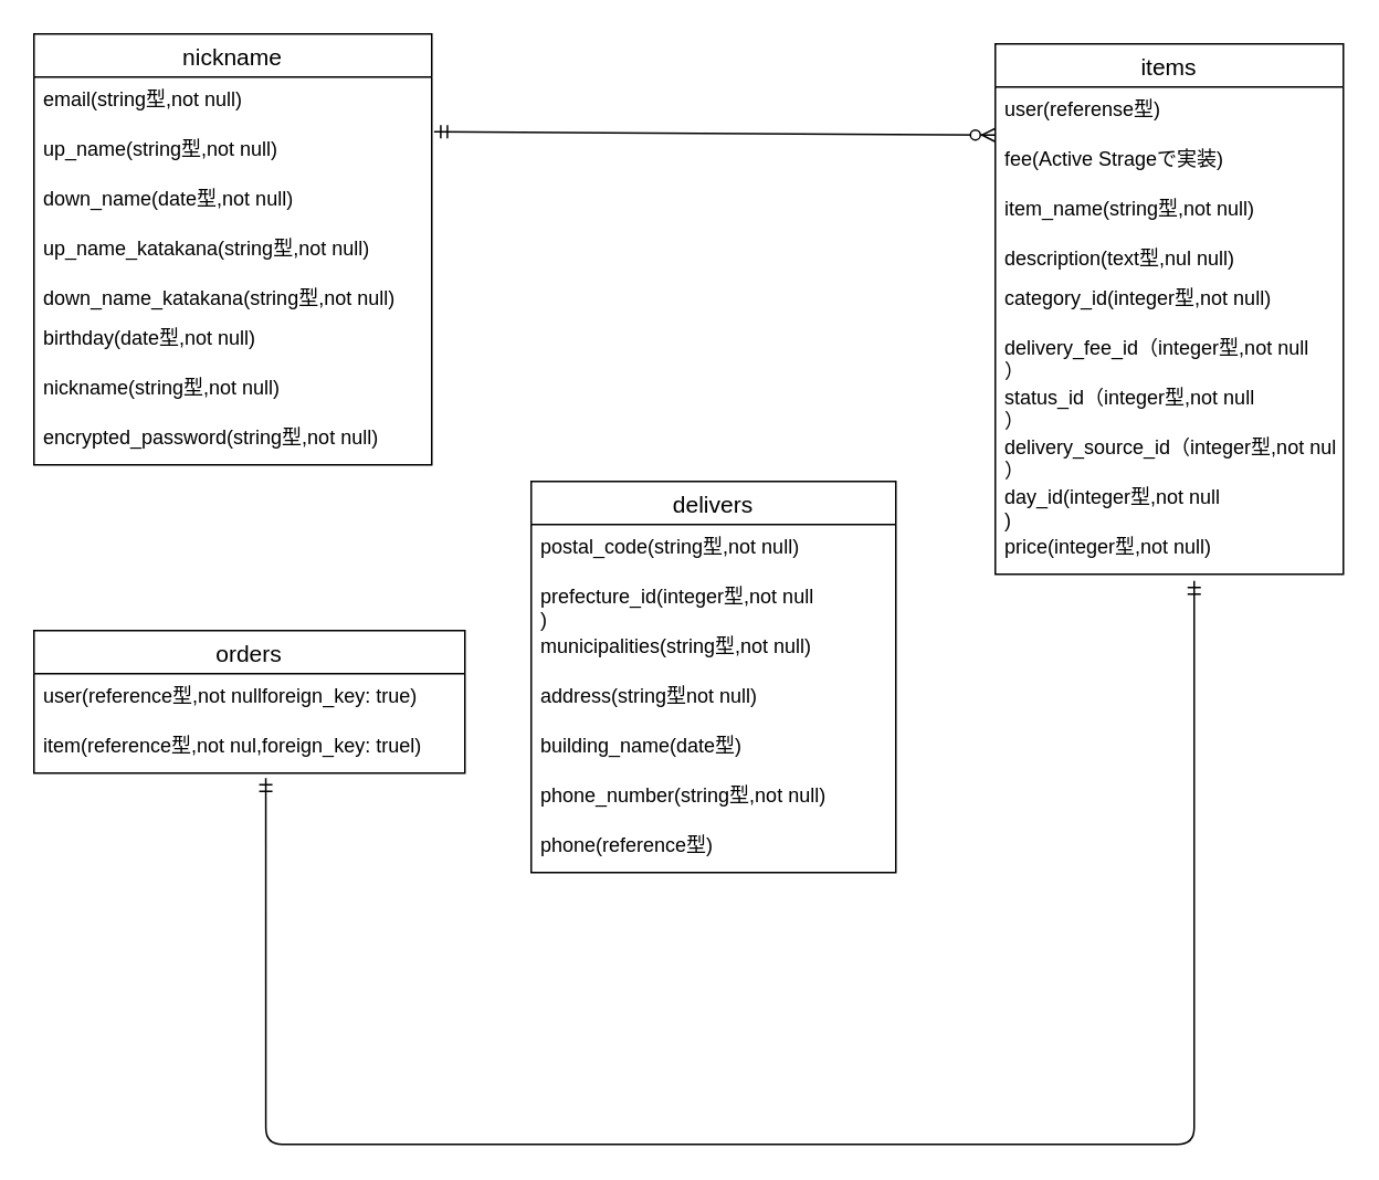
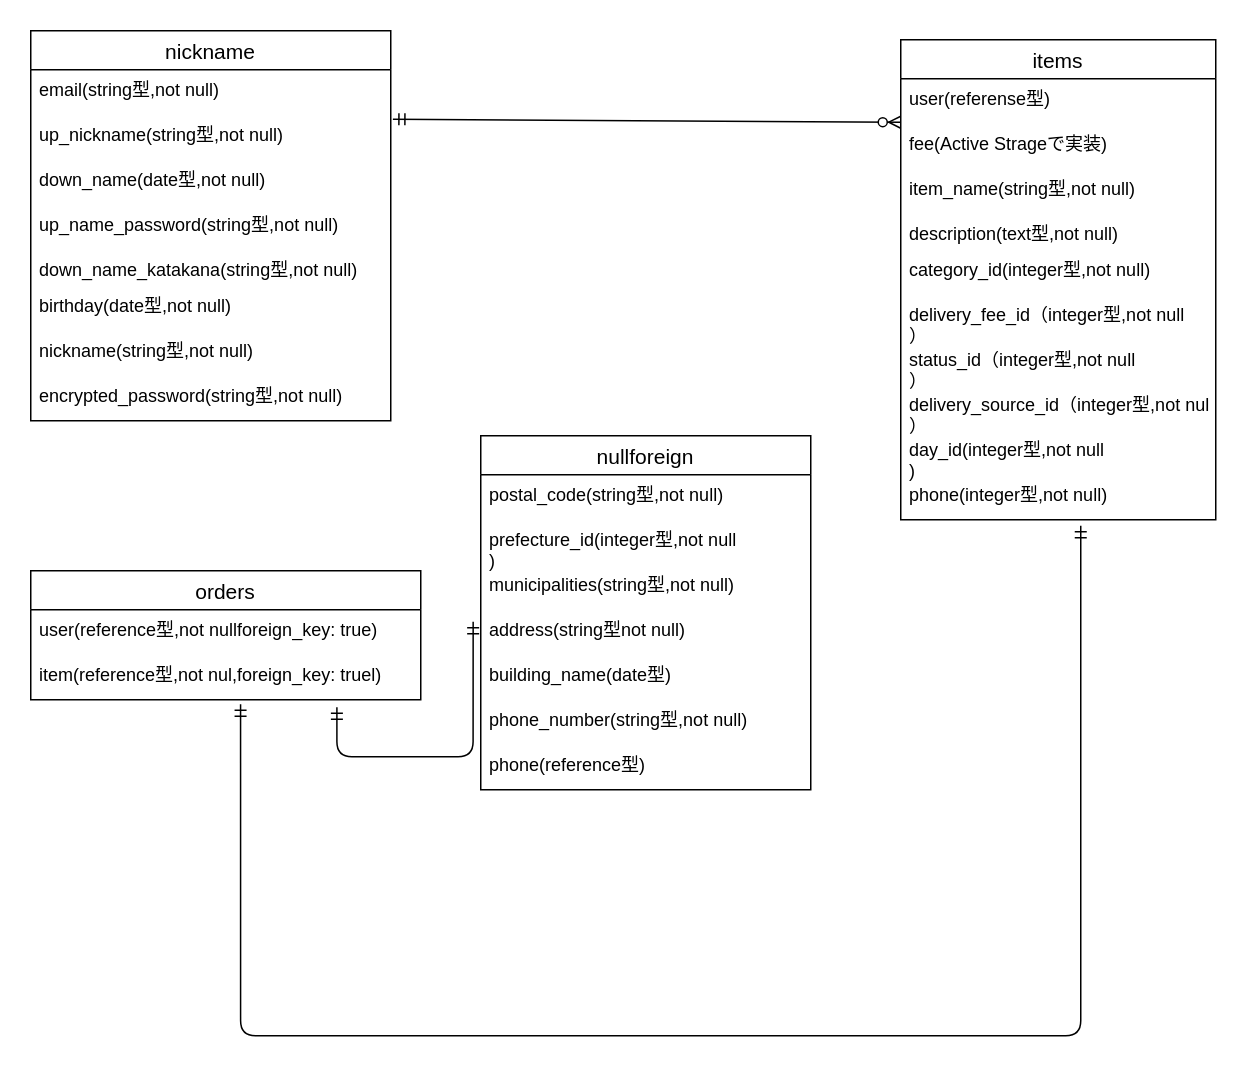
- <mxCell id="4" value="up_name(string型,not null)" style="text;strokeColor=none;fillColor=none;spacingLeft=4;spacingRight=4;overflow=hidden;rotatable=0;points=[[0,0.5],[1,0.5]];portConstraint=eastwest;fontSize=12;shadow=1;" parent="2" vertex="1"><mxGeometry y="56" width="240" height="30" as="geometry" /></mxCell>
+ <mxCell id="4" value="up_nickname(string型,not null)" style="text;strokeColor=none;fillColor=none;spacingLeft=4;spacingRight=4;overflow=hidden;rotatable=0;points=[[0,0.5],[1,0.5]];portConstraint=eastwest;fontSize=12;shadow=1;" parent="2" vertex="1"><mxGeometry y="56" width="240" height="30" as="geometry" /></mxCell>
- <mxCell id="6" value="up_name_katakana(string型,not null)" style="text;strokeColor=none;fillColor=none;spacingLeft=4;spacingRight=4;overflow=hidden;rotatable=0;points=[[0,0.5],[1,0.5]];portConstraint=eastwest;fontSize=12;shadow=1;" parent="2" vertex="1"><mxGeometry y="116" width="240" height="30" as="geometry" /></mxCell>
+ <mxCell id="6" value="up_name_password(string型,not null)" style="text;strokeColor=none;fillColor=none;spacingLeft=4;spacingRight=4;overflow=hidden;rotatable=0;points=[[0,0.5],[1,0.5]];portConstraint=eastwest;fontSize=12;shadow=1;" parent="2" vertex="1"><mxGeometry y="116" width="240" height="30" as="geometry" /></mxCell>
- <mxCell id="15" value="description(text型,nul null)" style="text;strokeColor=none;fillColor=none;spacingLeft=4;spacingRight=4;overflow=hidden;rotatable=0;points=[[0,0.5],[1,0.5]];portConstraint=eastwest;fontSize=12;" parent="11" vertex="1"><mxGeometry y="116" width="210" height="24" as="geometry" /></mxCell>
+ <mxCell id="15" value="description(text型,not null)" style="text;strokeColor=none;fillColor=none;spacingLeft=4;spacingRight=4;overflow=hidden;rotatable=0;points=[[0,0.5],[1,0.5]];portConstraint=eastwest;fontSize=12;" parent="11" vertex="1"><mxGeometry y="116" width="210" height="24" as="geometry" /></mxCell>
- <mxCell id="23" value="delivers" style="swimlane;fontStyle=0;childLayout=stackLayout;horizontal=1;startSize=26;horizontalStack=0;resizeParent=1;resizeParentMax=0;resizeLast=0;collapsible=1;marginBottom=0;align=center;fontSize=14;" parent="1" vertex="1"><mxGeometry x="320" y="290" width="220" height="236" as="geometry" /></mxCell>
+ <mxCell id="23" value="nullforeign" style="swimlane;fontStyle=0;childLayout=stackLayout;horizontal=1;startSize=26;horizontalStack=0;resizeParent=1;resizeParentMax=0;resizeLast=0;collapsible=1;marginBottom=0;align=center;fontSize=14;" parent="1" vertex="1"><mxGeometry x="320" y="290" width="220" height="236" as="geometry" /></mxCell>
- <mxCell id="21" value="price(integer型,not null)" style="text;strokeColor=none;fillColor=none;spacingLeft=4;spacingRight=4;overflow=hidden;rotatable=0;points=[[0,0.5],[1,0.5]];portConstraint=eastwest;fontSize=12;shadow=1;" parent="11" vertex="1"><mxGeometry y="290" width="210" height="30" as="geometry" /></mxCell>
+ <mxCell id="21" value="phone(integer型,not null)" style="text;strokeColor=none;fillColor=none;spacingLeft=4;spacingRight=4;overflow=hidden;rotatable=0;points=[[0,0.5],[1,0.5]];portConstraint=eastwest;fontSize=12;shadow=1;" parent="11" vertex="1"><mxGeometry y="290" width="210" height="30" as="geometry" /></mxCell>
+ <mxCell id="35" value="" style="edgeStyle=orthogonalEdgeStyle;fontSize=12;html=1;endArrow=ERmandOne;startArrow=ERmandOne;entryX=-0.023;entryY=0.267;entryDx=0;entryDy=0;entryPerimeter=0;exitX=0.785;exitY=1.167;exitDx=0;exitDy=0;exitPerimeter=0;" parent="1" source="33" target="27" edge="1"><mxGeometry width="100" height="100" relative="1" as="geometry"><mxPoint x="210" y="580" as="sourcePoint" /><mxPoint x="310" y="480" as="targetPoint" /><Array as="points"><mxPoint x="224" y="504" /></Array></mxGeometry></mxCell>
